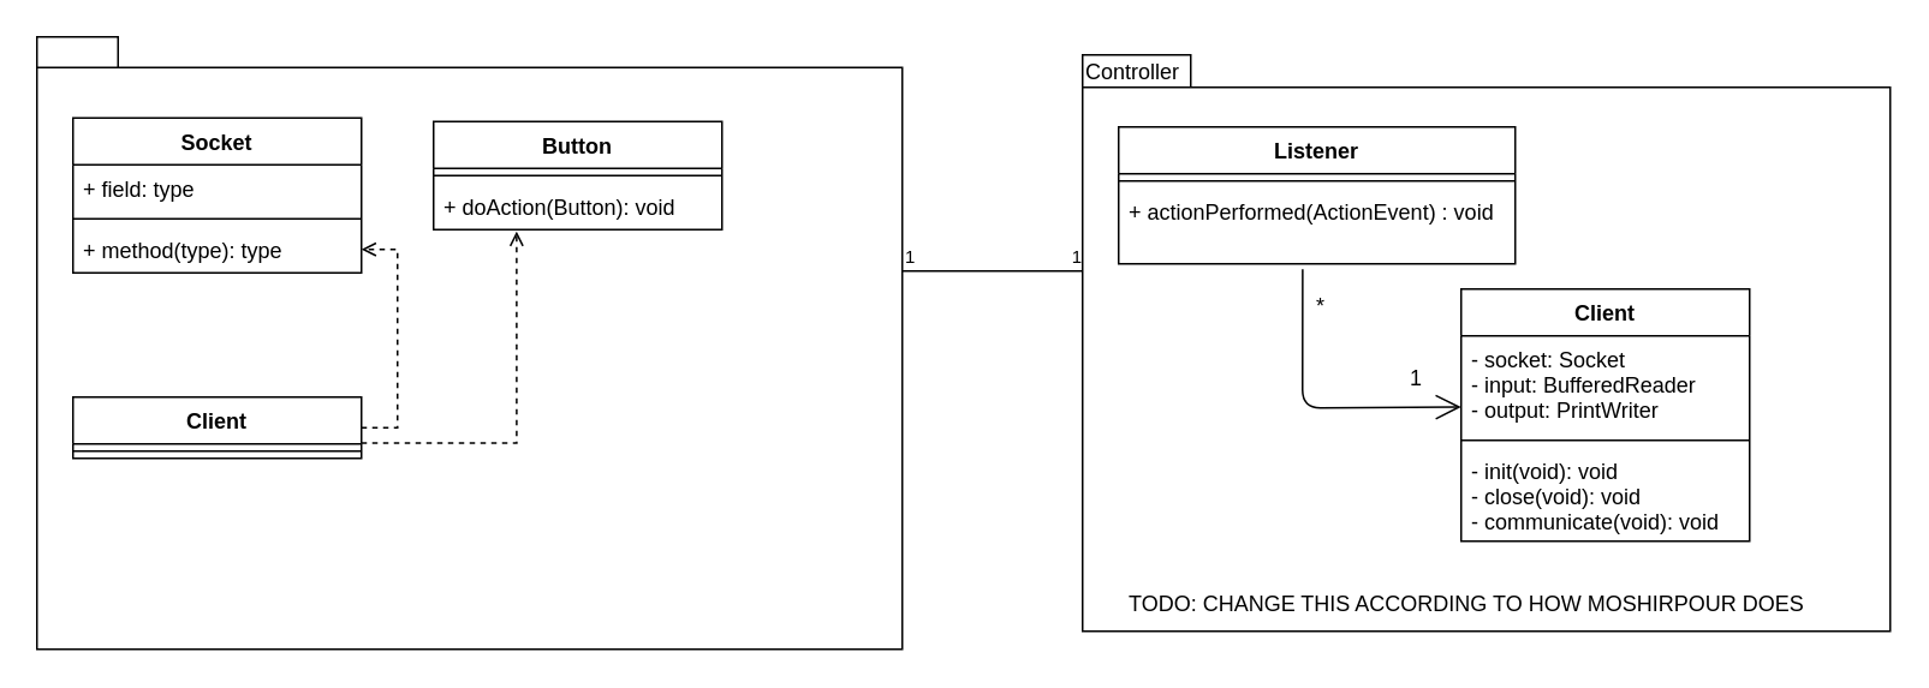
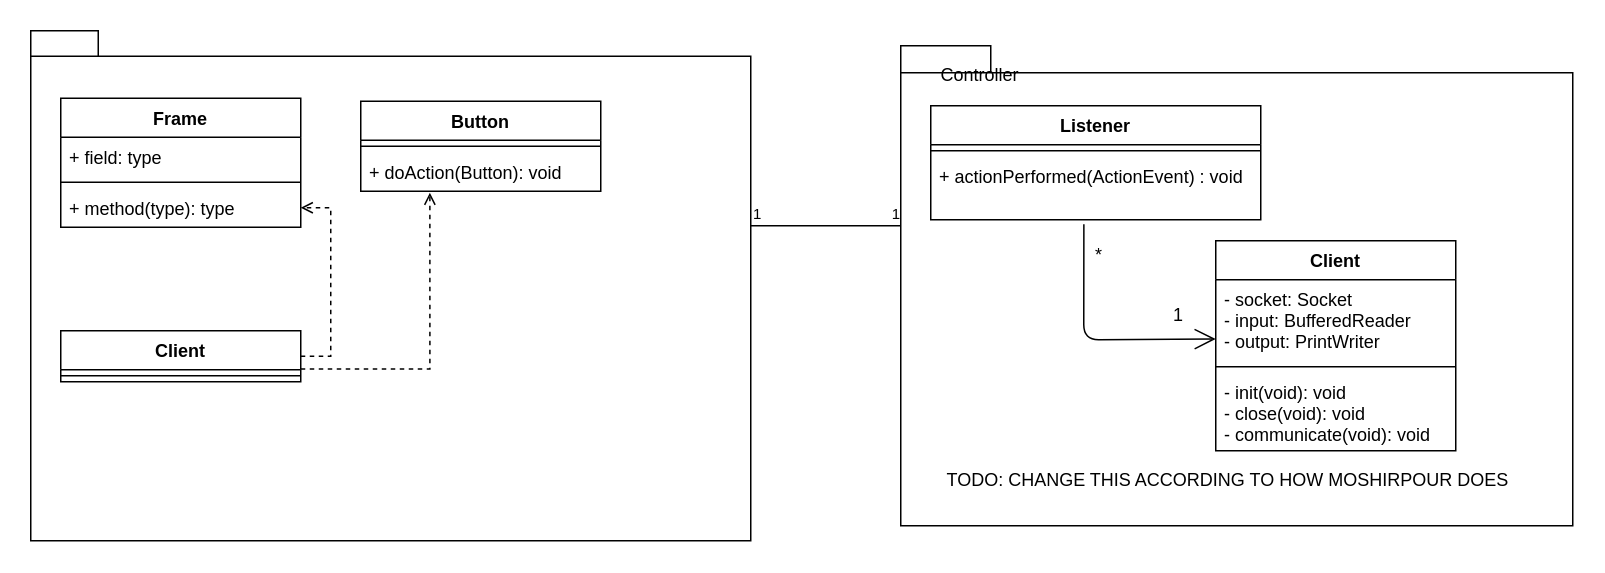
- <mxCell id="4" value="Controller" style="text;html=1;resizable=0;points=[];autosize=1;align=left;verticalAlign=top;spacingTop=-4;" vertex="1" parent="1"><mxGeometry x="600" y="30" width="70" height="20" as="geometry" /></mxCell>
+ <mxCell id="4" value="Controller" style="text;html=1;resizable=0;points=[];autosize=1;align=left;verticalAlign=top;spacingTop=-4;" vertex="1" parent="1"><mxGeometry x="625" y="40" width="70" height="20" as="geometry" /></mxCell>
- <mxCell id="19" value="Socket" style="swimlane;fontStyle=1;align=center;verticalAlign=top;childLayout=stackLayout;horizontal=1;startSize=26;horizontalStack=0;resizeParent=1;resizeParentMax=0;resizeLast=0;collapsible=1;marginBottom=0;" vertex="1" parent="1"><mxGeometry x="40" y="65" width="160" height="86" as="geometry" /></mxCell>
+ <mxCell id="19" value="Frame" style="swimlane;fontStyle=1;align=center;verticalAlign=top;childLayout=stackLayout;horizontal=1;startSize=26;horizontalStack=0;resizeParent=1;resizeParentMax=0;resizeLast=0;collapsible=1;marginBottom=0;" vertex="1" parent="1"><mxGeometry x="40" y="65" width="160" height="86" as="geometry" /></mxCell>
- <mxCell id="18" value="TODO: CHANGE THIS ACCORDING TO HOW MOSHIRPOUR DOES" style="text;html=1;resizable=0;points=[];autosize=1;align=left;verticalAlign=top;spacingTop=-4;" vertex="1" parent="1"><mxGeometry x="624" y="325" width="390" height="20" as="geometry" /></mxCell>
+ <mxCell id="18" value="TODO: CHANGE THIS ACCORDING TO HOW MOSHIRPOUR DOES" style="text;html=1;resizable=0;points=[];autosize=1;align=left;verticalAlign=top;spacingTop=-4;" vertex="1" parent="1"><mxGeometry x="629" y="310" width="390" height="20" as="geometry" /></mxCell>
